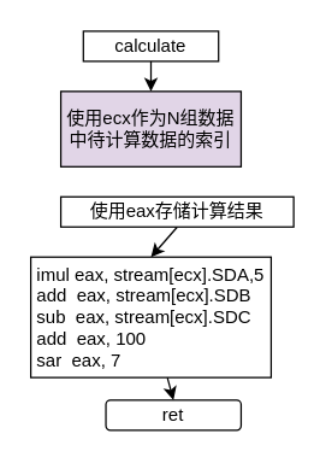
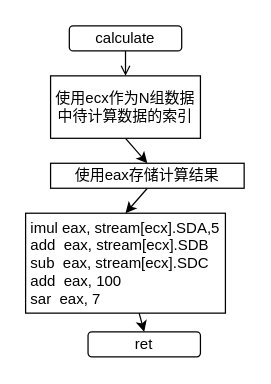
- <mxCell id="3" value="calculate" style="whiteSpace=wrap;html=1;rounded=0;" parent="1" vertex="1"><mxGeometry x="55" y="20" width="90" height="20" as="geometry" /></mxCell>
+ <mxCell id="3" value="calculate" style="rounded=1;whiteSpace=wrap;html=1;" parent="1" vertex="1"><mxGeometry x="55" y="20" width="90" height="20" as="geometry" /></mxCell>
- <mxCell id="2" style="edgeStyle=none;html=1;exitX=0.5;exitY=1;exitDx=0;exitDy=0;entryX=0.5;entryY=0;entryDx=0;entryDy=0;" parent="1" source="3" target="5" edge="1"><mxGeometry relative="1" as="geometry"><mxPoint x="100" y="110" as="targetPoint" /></mxGeometry></mxCell>
+ <mxCell id="2" style="edgeStyle=none;html=1;exitX=0.5;exitY=1;exitDx=0;exitDy=0;entryX=0.5;entryY=0;entryDx=0;entryDy=0;endArrow=open;" parent="1" source="3" target="5" edge="1"><mxGeometry relative="1" as="geometry"><mxPoint x="100" y="110" as="targetPoint" /></mxGeometry></mxCell>
- <mxCell id="5" value="使用ecx作为N组数据中待计算数据的索引" style="rounded=0;whiteSpace=wrap;html=1;fillColor=#e1d5e7;" parent="1" vertex="1"><mxGeometry x="40" y="60" width="120" height="50" as="geometry" /></mxCell>
+ <mxCell id="5" value="使用ecx作为N组数据中待计算数据的索引" style="rounded=0;whiteSpace=wrap;html=1;" parent="1" vertex="1"><mxGeometry x="40" y="60" width="120" height="50" as="geometry" /></mxCell>
+ <mxCell id="4" style="edgeStyle=none;html=1;exitX=0.5;exitY=1;exitDx=0;exitDy=0;entryX=0.5;entryY=0;entryDx=0;entryDy=0;" edge="1" parent="1" source="5" target="7"><mxGeometry relative="1" as="geometry" /></mxCell>
